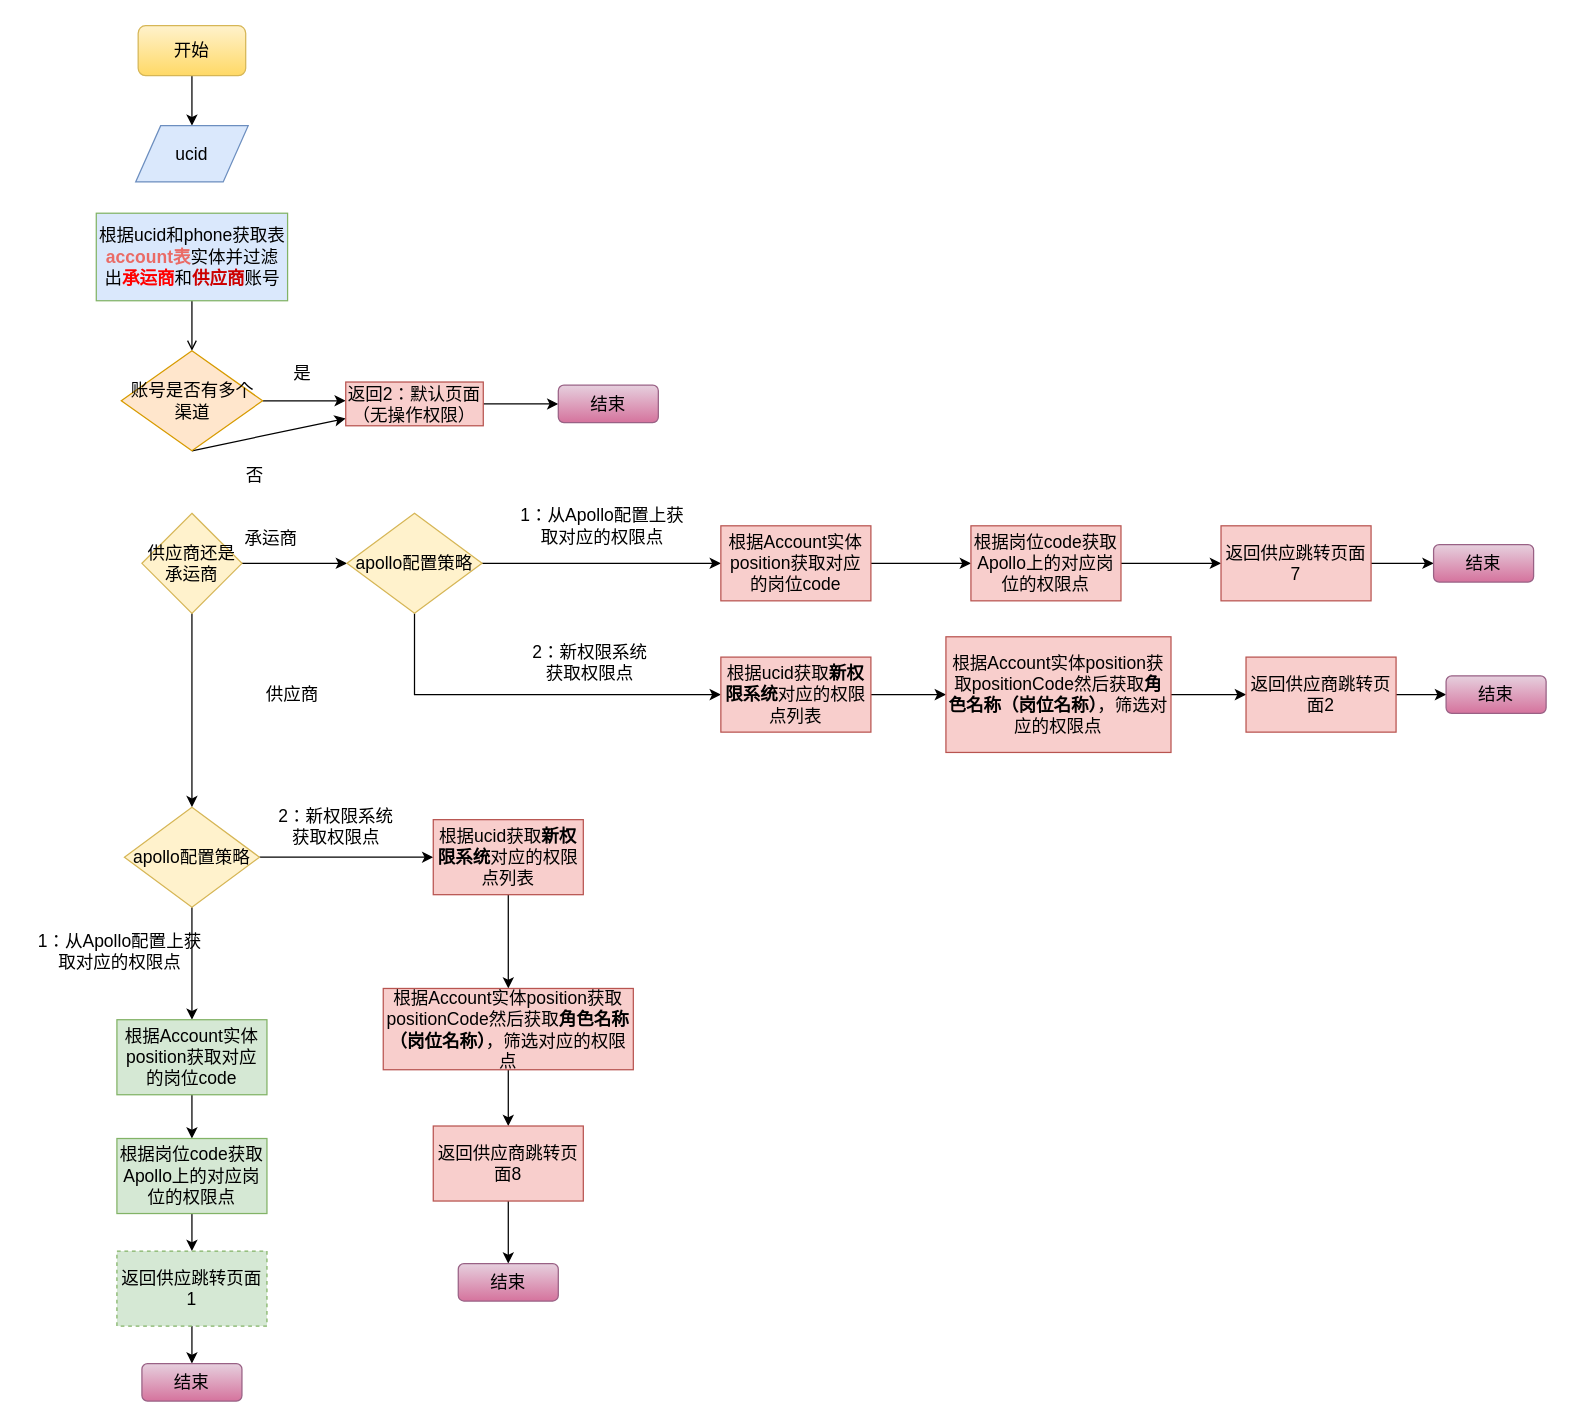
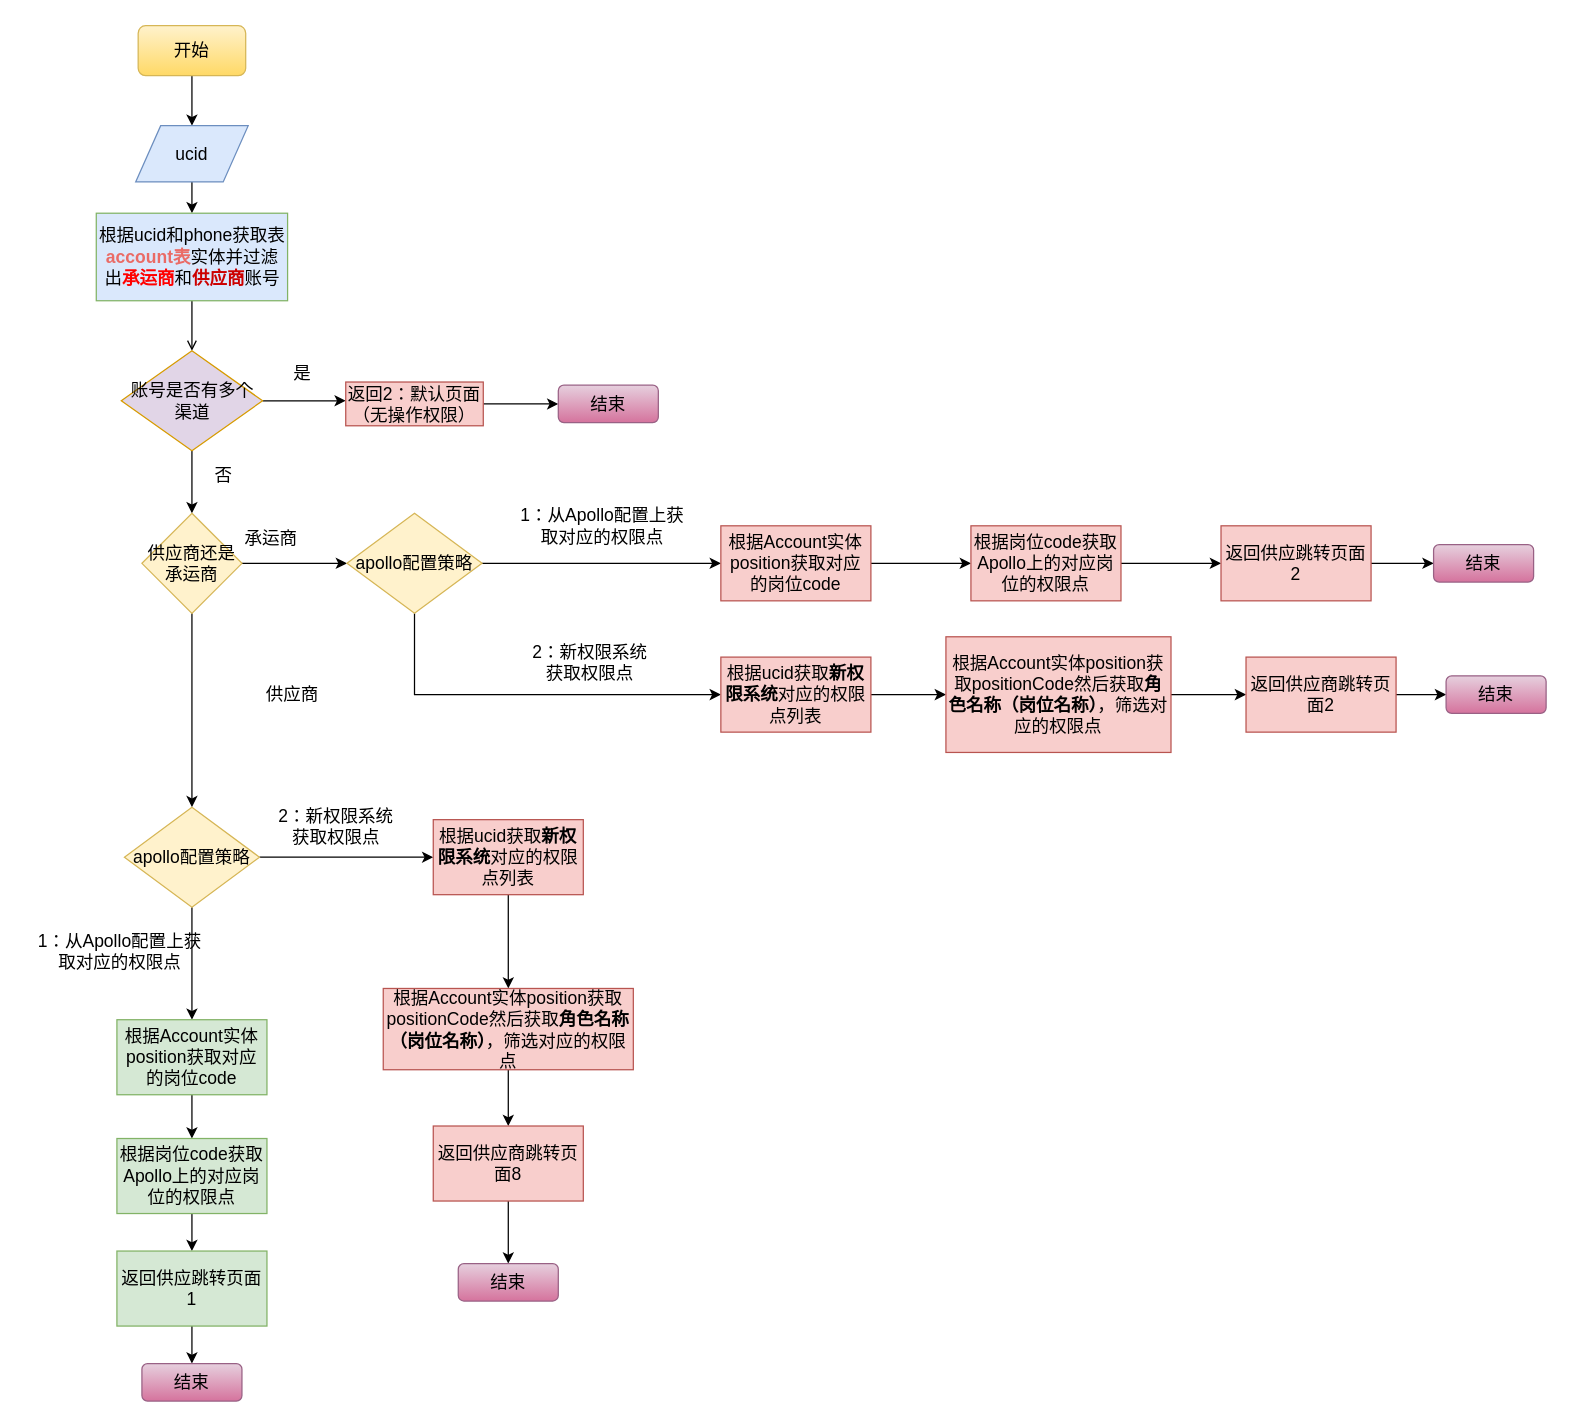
+ <mxCell id="4" style="edgeStyle=none;rounded=0;orthogonalLoop=1;jettySize=auto;html=1;exitX=0.5;exitY=1;exitDx=0;exitDy=0;fontSize=14;fontColor=#000000;" edge="1" parent="1" source="5" target="7"><mxGeometry relative="1" as="geometry" /></mxCell>
- <mxCell id="10" value="&lt;font color=&quot;#000000&quot;&gt;账号是否有多个渠道&lt;/font&gt;" style="rhombus;whiteSpace=wrap;html=1;fontSize=14;fillColor=#ffe6cc;strokeColor=#d79b00;" vertex="1" parent="1"><mxGeometry x="96.5" y="280" width="113" height="80" as="geometry" /></mxCell>
+ <mxCell id="10" value="&lt;font color=&quot;#000000&quot;&gt;账号是否有多个渠道&lt;/font&gt;" style="rhombus;whiteSpace=wrap;html=1;fontSize=14;fillColor=#e1d5e7;strokeColor=#d79b00;" vertex="1" parent="1"><mxGeometry x="96.5" y="280" width="113" height="80" as="geometry" /></mxCell>
- <mxCell id="9" style="edgeStyle=none;rounded=0;orthogonalLoop=1;jettySize=auto;html=1;exitX=0.5;exitY=1;exitDx=0;exitDy=0;fontSize=14;fontColor=#000000;" edge="1" parent="1" source="10" target="12"><mxGeometry relative="1" as="geometry" /></mxCell>
+ <mxCell id="9" style="edgeStyle=none;rounded=0;orthogonalLoop=1;jettySize=auto;html=1;exitX=0.5;exitY=1;exitDx=0;exitDy=0;entryX=0.5;entryY=0;entryDx=0;entryDy=0;fontSize=14;fontColor=#000000;" edge="1" parent="1" source="10" target="18"><mxGeometry relative="1" as="geometry" /></mxCell>
- <mxCell id="15" value="否" style="text;html=1;align=center;verticalAlign=middle;resizable=0;points=[];autosize=1;strokeColor=none;fillColor=none;fontSize=14;fontColor=#000000;" vertex="1" parent="1"><mxGeometry x="188" y="370" width="30" height="20" as="geometry" /></mxCell>
+ <mxCell id="15" value="否" style="text;html=1;align=center;verticalAlign=middle;resizable=0;points=[];autosize=1;strokeColor=none;fillColor=none;fontSize=14;fontColor=#000000;" vertex="1" parent="1"><mxGeometry x="163" y="370" width="30" height="20" as="geometry" /></mxCell>
- <mxCell id="49" value="&lt;span&gt;返回供应跳转页面7&lt;/span&gt;" style="whiteSpace=wrap;html=1;fontSize=14;fillColor=#f8cecc;strokeColor=#b85450;" vertex="1" parent="1"><mxGeometry x="976" y="420" width="120" height="60" as="geometry" /></mxCell>
+ <mxCell id="49" value="&lt;span&gt;返回供应跳转页面2&lt;/span&gt;" style="whiteSpace=wrap;html=1;fontSize=14;fillColor=#f8cecc;strokeColor=#b85450;" vertex="1" parent="1"><mxGeometry x="976" y="420" width="120" height="60" as="geometry" /></mxCell>
- <mxCell id="35" value="返回供应跳转页面1" style="whiteSpace=wrap;html=1;fontSize=14;fillColor=#d5e8d4;strokeColor=#82b366;dashed=1;" vertex="1" parent="1"><mxGeometry x="93" y="1000" width="120" height="60" as="geometry" /></mxCell>
+ <mxCell id="35" value="返回供应跳转页面1" style="whiteSpace=wrap;html=1;fontSize=14;fillColor=#d5e8d4;strokeColor=#82b366;" vertex="1" parent="1"><mxGeometry x="93" y="1000" width="120" height="60" as="geometry" /></mxCell>
